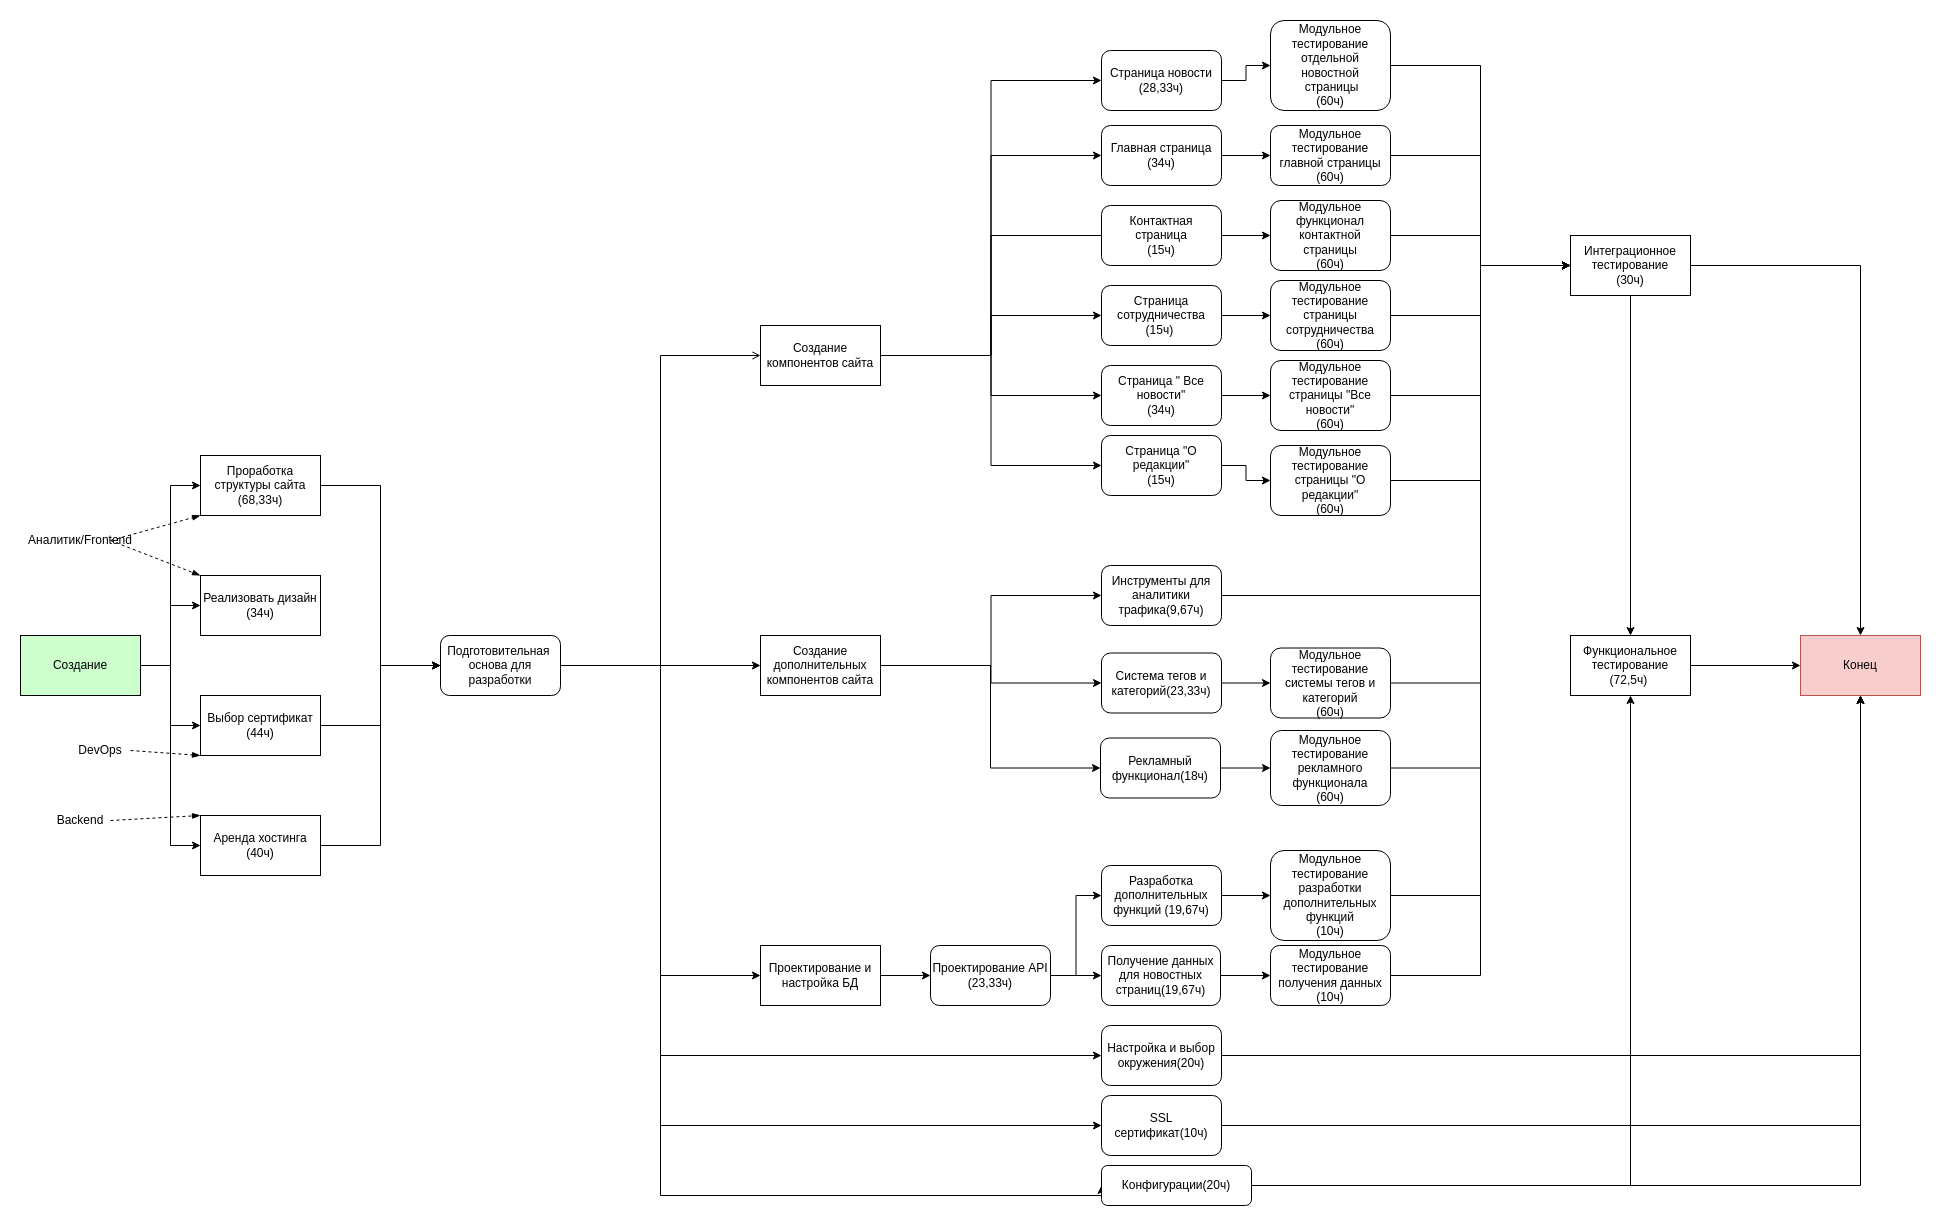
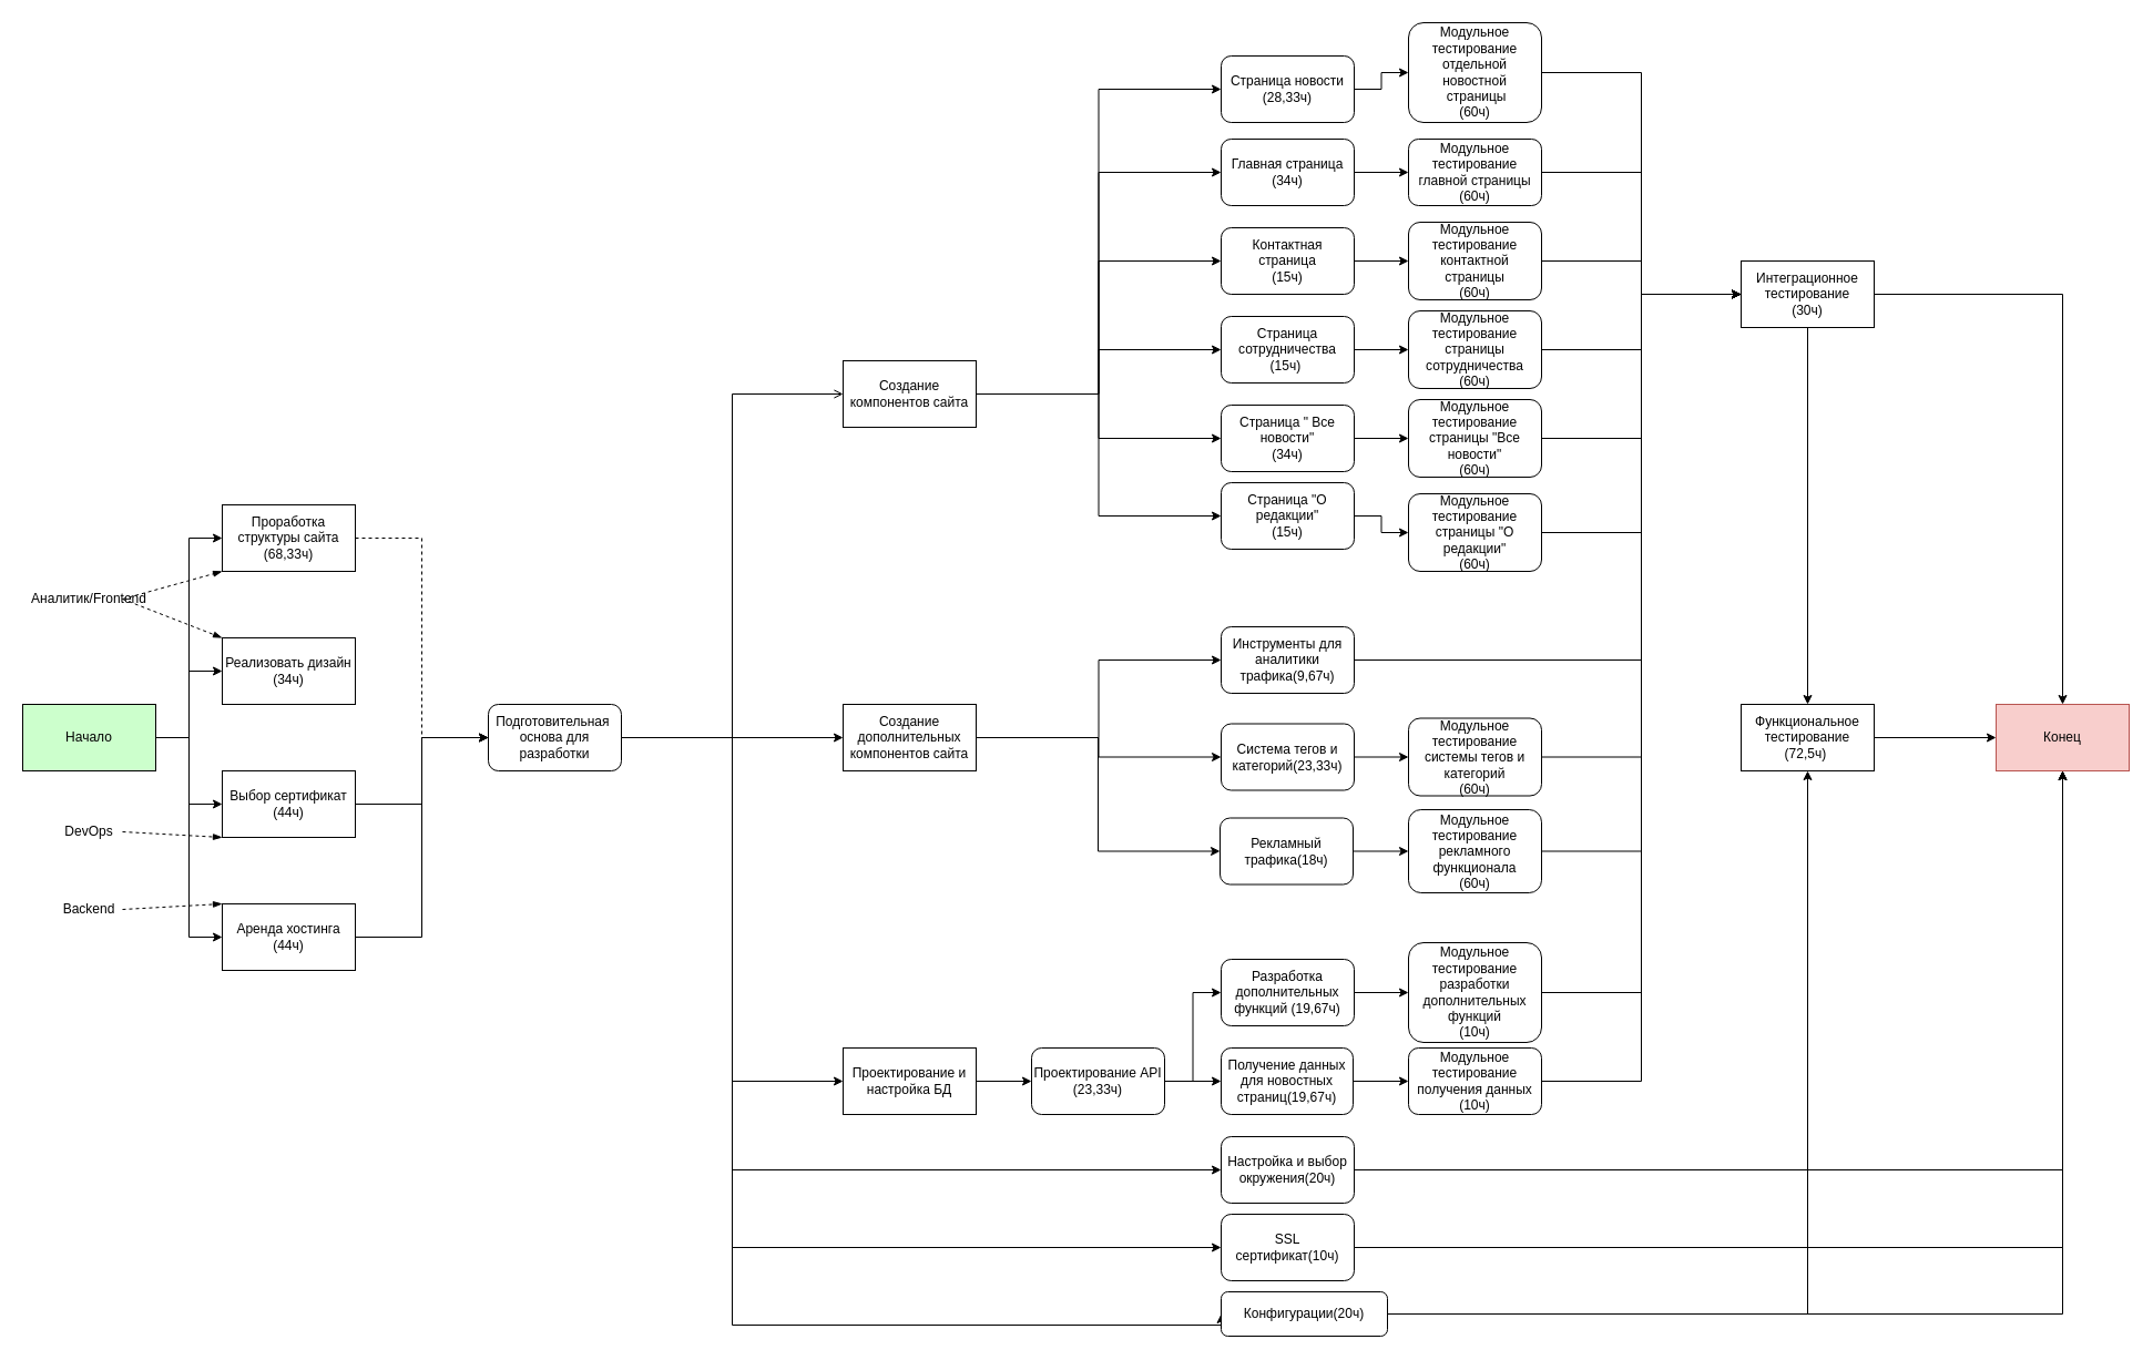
- <mxCell id="15" style="edgeStyle=orthogonalEdgeStyle;rounded=0;orthogonalLoop=1;jettySize=auto;html=1;exitX=1;exitY=0.5;exitDx=0;exitDy=0;entryX=0;entryY=0.5;entryDx=0;entryDy=0;endArrow=none;" edge="1" parent="1" source="20" target="57"><mxGeometry relative="1" as="geometry" /></mxCell>
+ <mxCell id="15" style="edgeStyle=orthogonalEdgeStyle;rounded=0;orthogonalLoop=1;jettySize=auto;html=1;exitX=1;exitY=0.5;exitDx=0;exitDy=0;entryX=0;entryY=0.5;entryDx=0;entryDy=0;" edge="1" parent="1" source="20" target="57"><mxGeometry relative="1" as="geometry" /></mxCell>
- <mxCell id="65" value="Модульное функционал контактной страницы&lt;div&gt;(60ч)&lt;br&gt;&lt;/div&gt;" style="rounded=1;whiteSpace=wrap;html=1;" vertex="1" parent="1"><mxGeometry x="1270" y="200" width="120" height="70" as="geometry" /></mxCell>
+ <mxCell id="65" value="Модульное тестирование контактной страницы&lt;div&gt;(60ч)&lt;br&gt;&lt;/div&gt;" style="rounded=1;whiteSpace=wrap;html=1;" vertex="1" parent="1"><mxGeometry x="1270" y="200" width="120" height="70" as="geometry" /></mxCell>
- <mxCell id="7" style="edgeStyle=orthogonalEdgeStyle;rounded=0;orthogonalLoop=1;jettySize=auto;html=1;exitX=1;exitY=0.5;exitDx=0;exitDy=0;entryX=0;entryY=0.5;entryDx=0;entryDy=0;" edge="1" parent="1" source="8" target="33"><mxGeometry relative="1" as="geometry" /></mxCell>
+ <mxCell id="7" style="edgeStyle=orthogonalEdgeStyle;rounded=0;orthogonalLoop=1;jettySize=auto;html=1;exitX=1;exitY=0.5;exitDx=0;exitDy=0;entryX=0;entryY=0.5;entryDx=0;entryDy=0;dashed=1;" edge="1" parent="1" source="8" target="33"><mxGeometry relative="1" as="geometry" /></mxCell>
- <mxCell id="6" value="Создание" style="rounded=0;whiteSpace=wrap;html=1;fillColor=#CCFFCC;" vertex="1" parent="1"><mxGeometry x="20" y="635" width="120" height="60" as="geometry" /></mxCell>
+ <mxCell id="6" value="Начало" style="rounded=0;whiteSpace=wrap;html=1;fillColor=#CCFFCC;" vertex="1" parent="1"><mxGeometry x="20" y="635" width="120" height="60" as="geometry" /></mxCell>
- <mxCell id="35" value="DevOps" style="text;html=1;align=center;verticalAlign=middle;whiteSpace=wrap;rounded=0;" vertex="1" parent="1"><mxGeometry x="70" y="735" width="60" height="30" as="geometry" /></mxCell>
+ <mxCell id="35" value="DevOps" style="text;html=1;align=center;verticalAlign=middle;whiteSpace=wrap;rounded=0;" vertex="1" parent="1"><mxGeometry x="50" y="735" width="60" height="30" as="geometry" /></mxCell>
- <mxCell id="79" value="Рекламный функционал(18ч)" style="rounded=1;whiteSpace=wrap;html=1;" vertex="1" parent="1"><mxGeometry x="1100" y="737.5" width="120" height="60" as="geometry" /></mxCell>
+ <mxCell id="79" value="Рекламный трафика(18ч)" style="rounded=1;whiteSpace=wrap;html=1;" vertex="1" parent="1"><mxGeometry x="1100" y="737.5" width="120" height="60" as="geometry" /></mxCell>
- <mxCell id="13" value="Аренда хостинга&lt;div&gt;(40ч)&lt;/div&gt;" style="rounded=0;whiteSpace=wrap;html=1;" vertex="1" parent="1"><mxGeometry x="200" y="815" width="120" height="60" as="geometry" /></mxCell>
+ <mxCell id="13" value="Аренда хостинга&lt;div&gt;(44ч)&lt;/div&gt;" style="rounded=0;whiteSpace=wrap;html=1;" vertex="1" parent="1"><mxGeometry x="200" y="815" width="120" height="60" as="geometry" /></mxCell>
